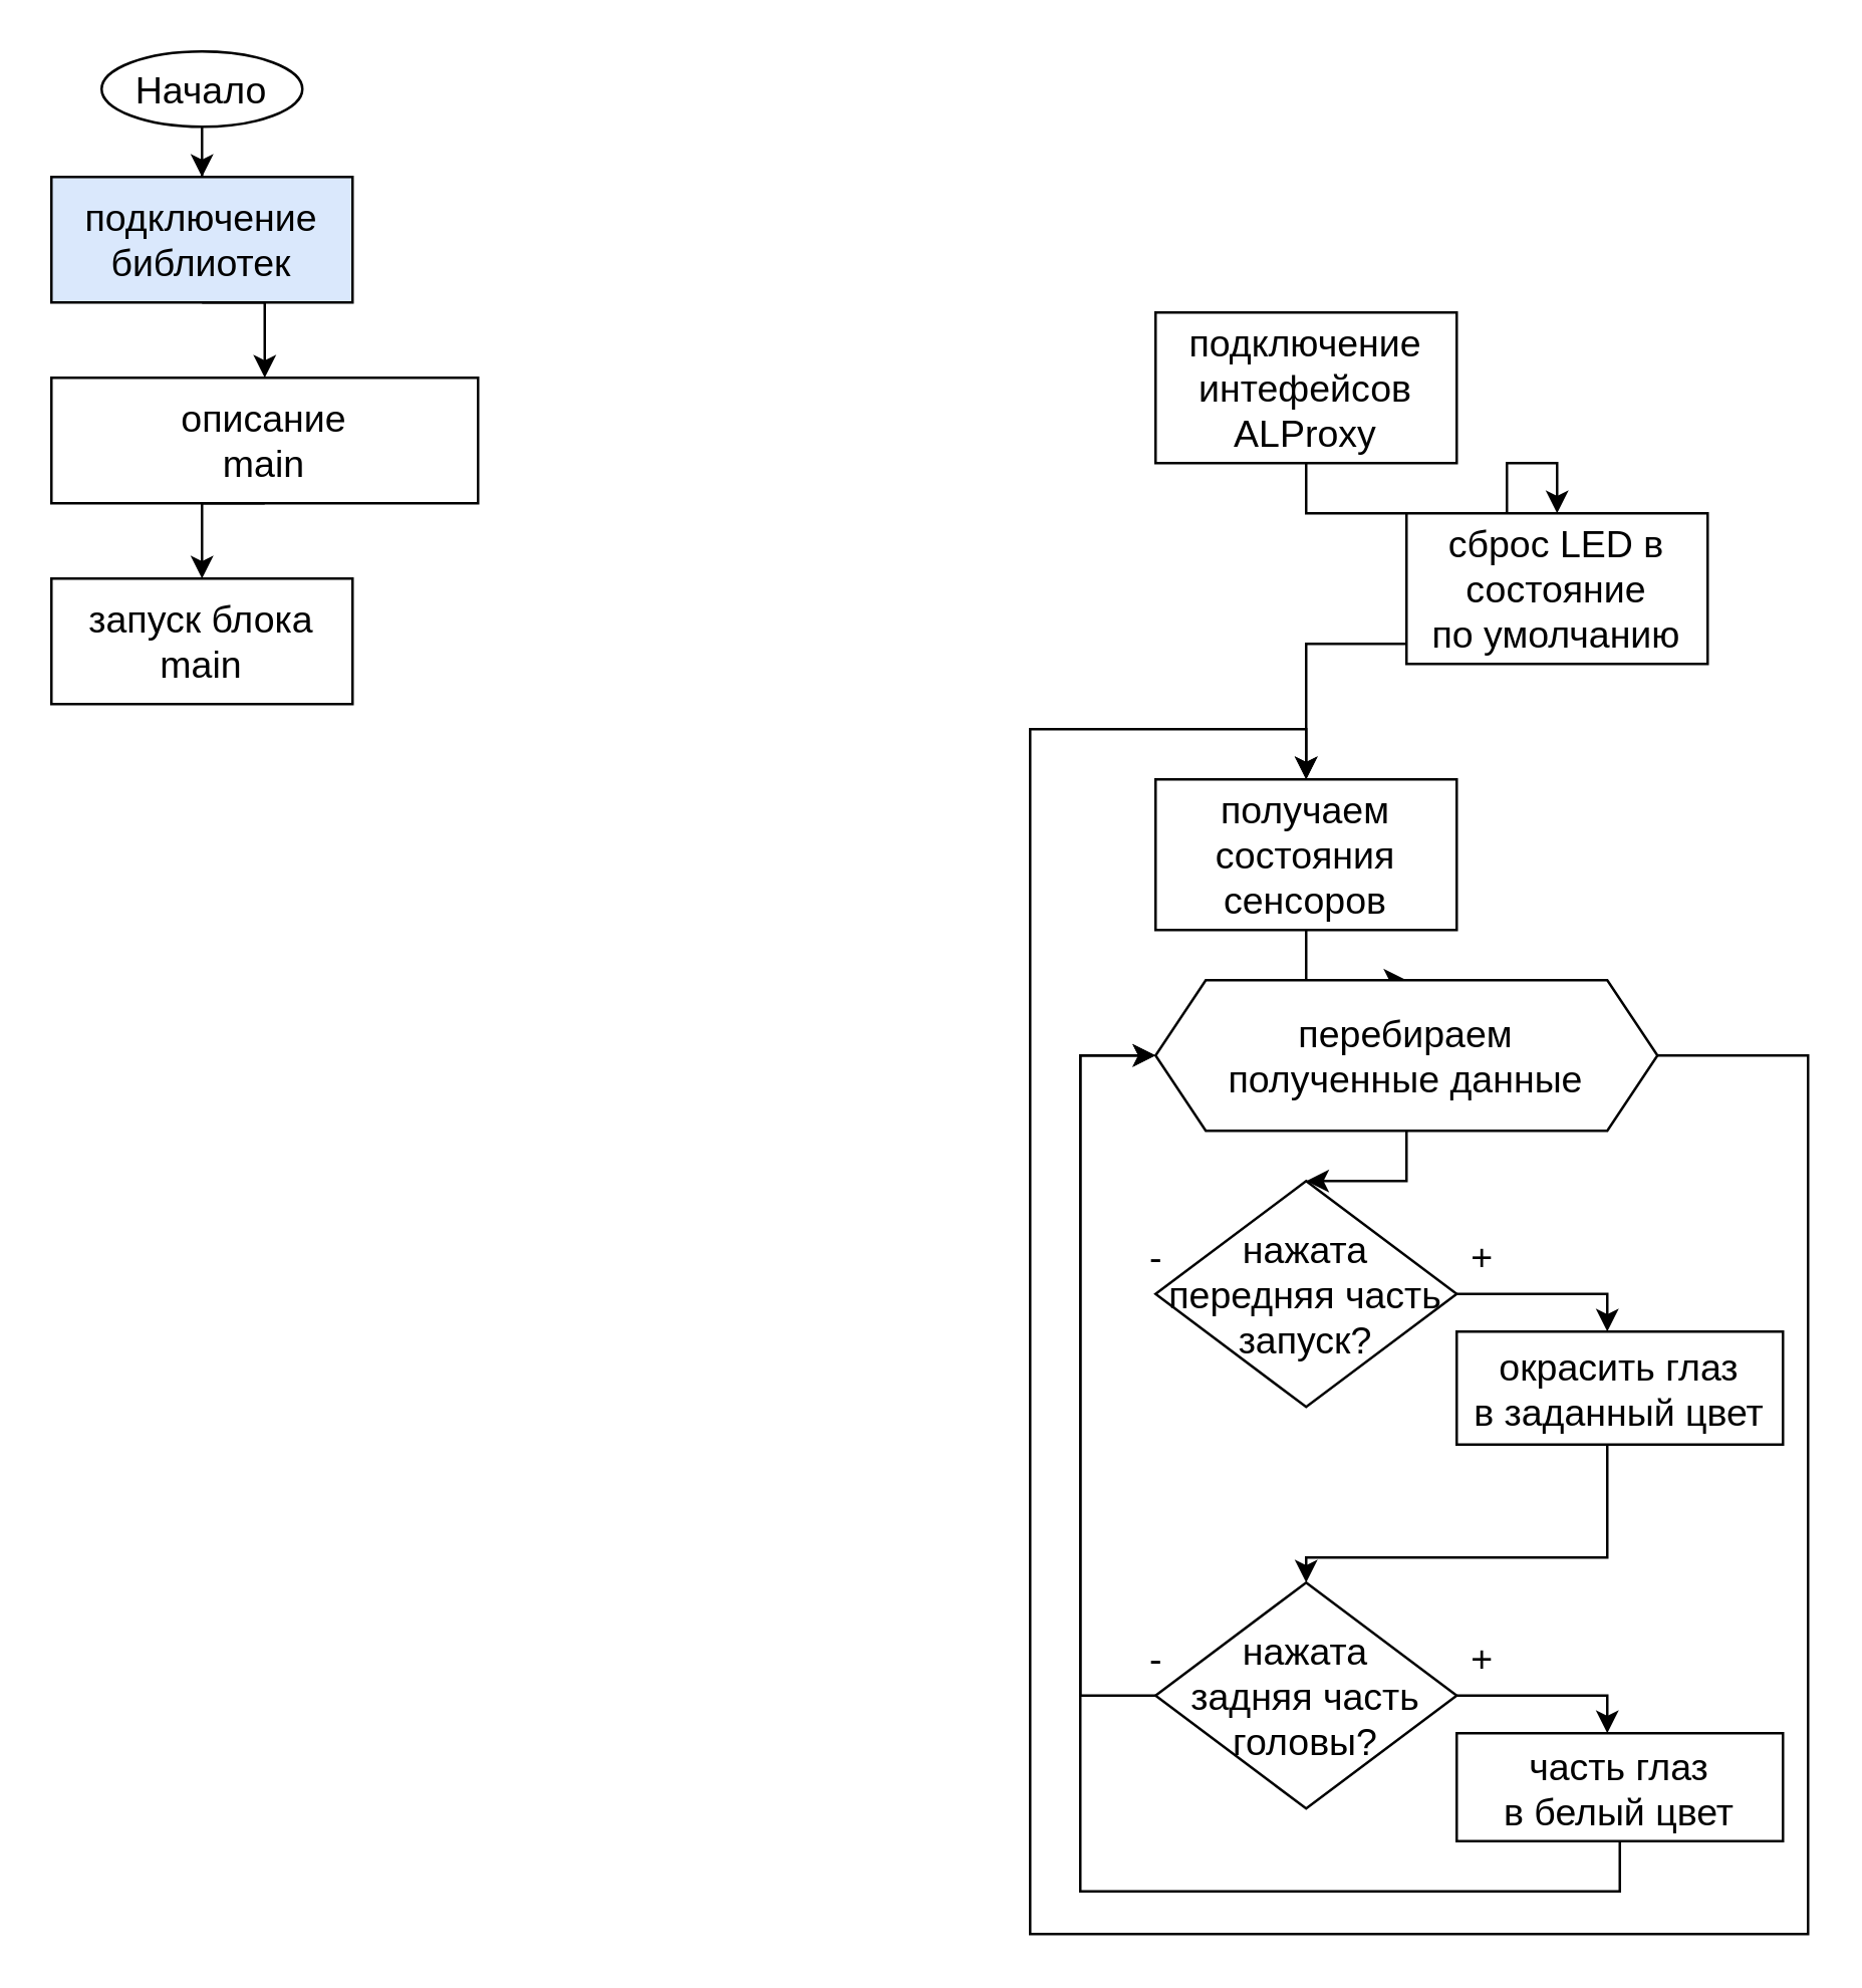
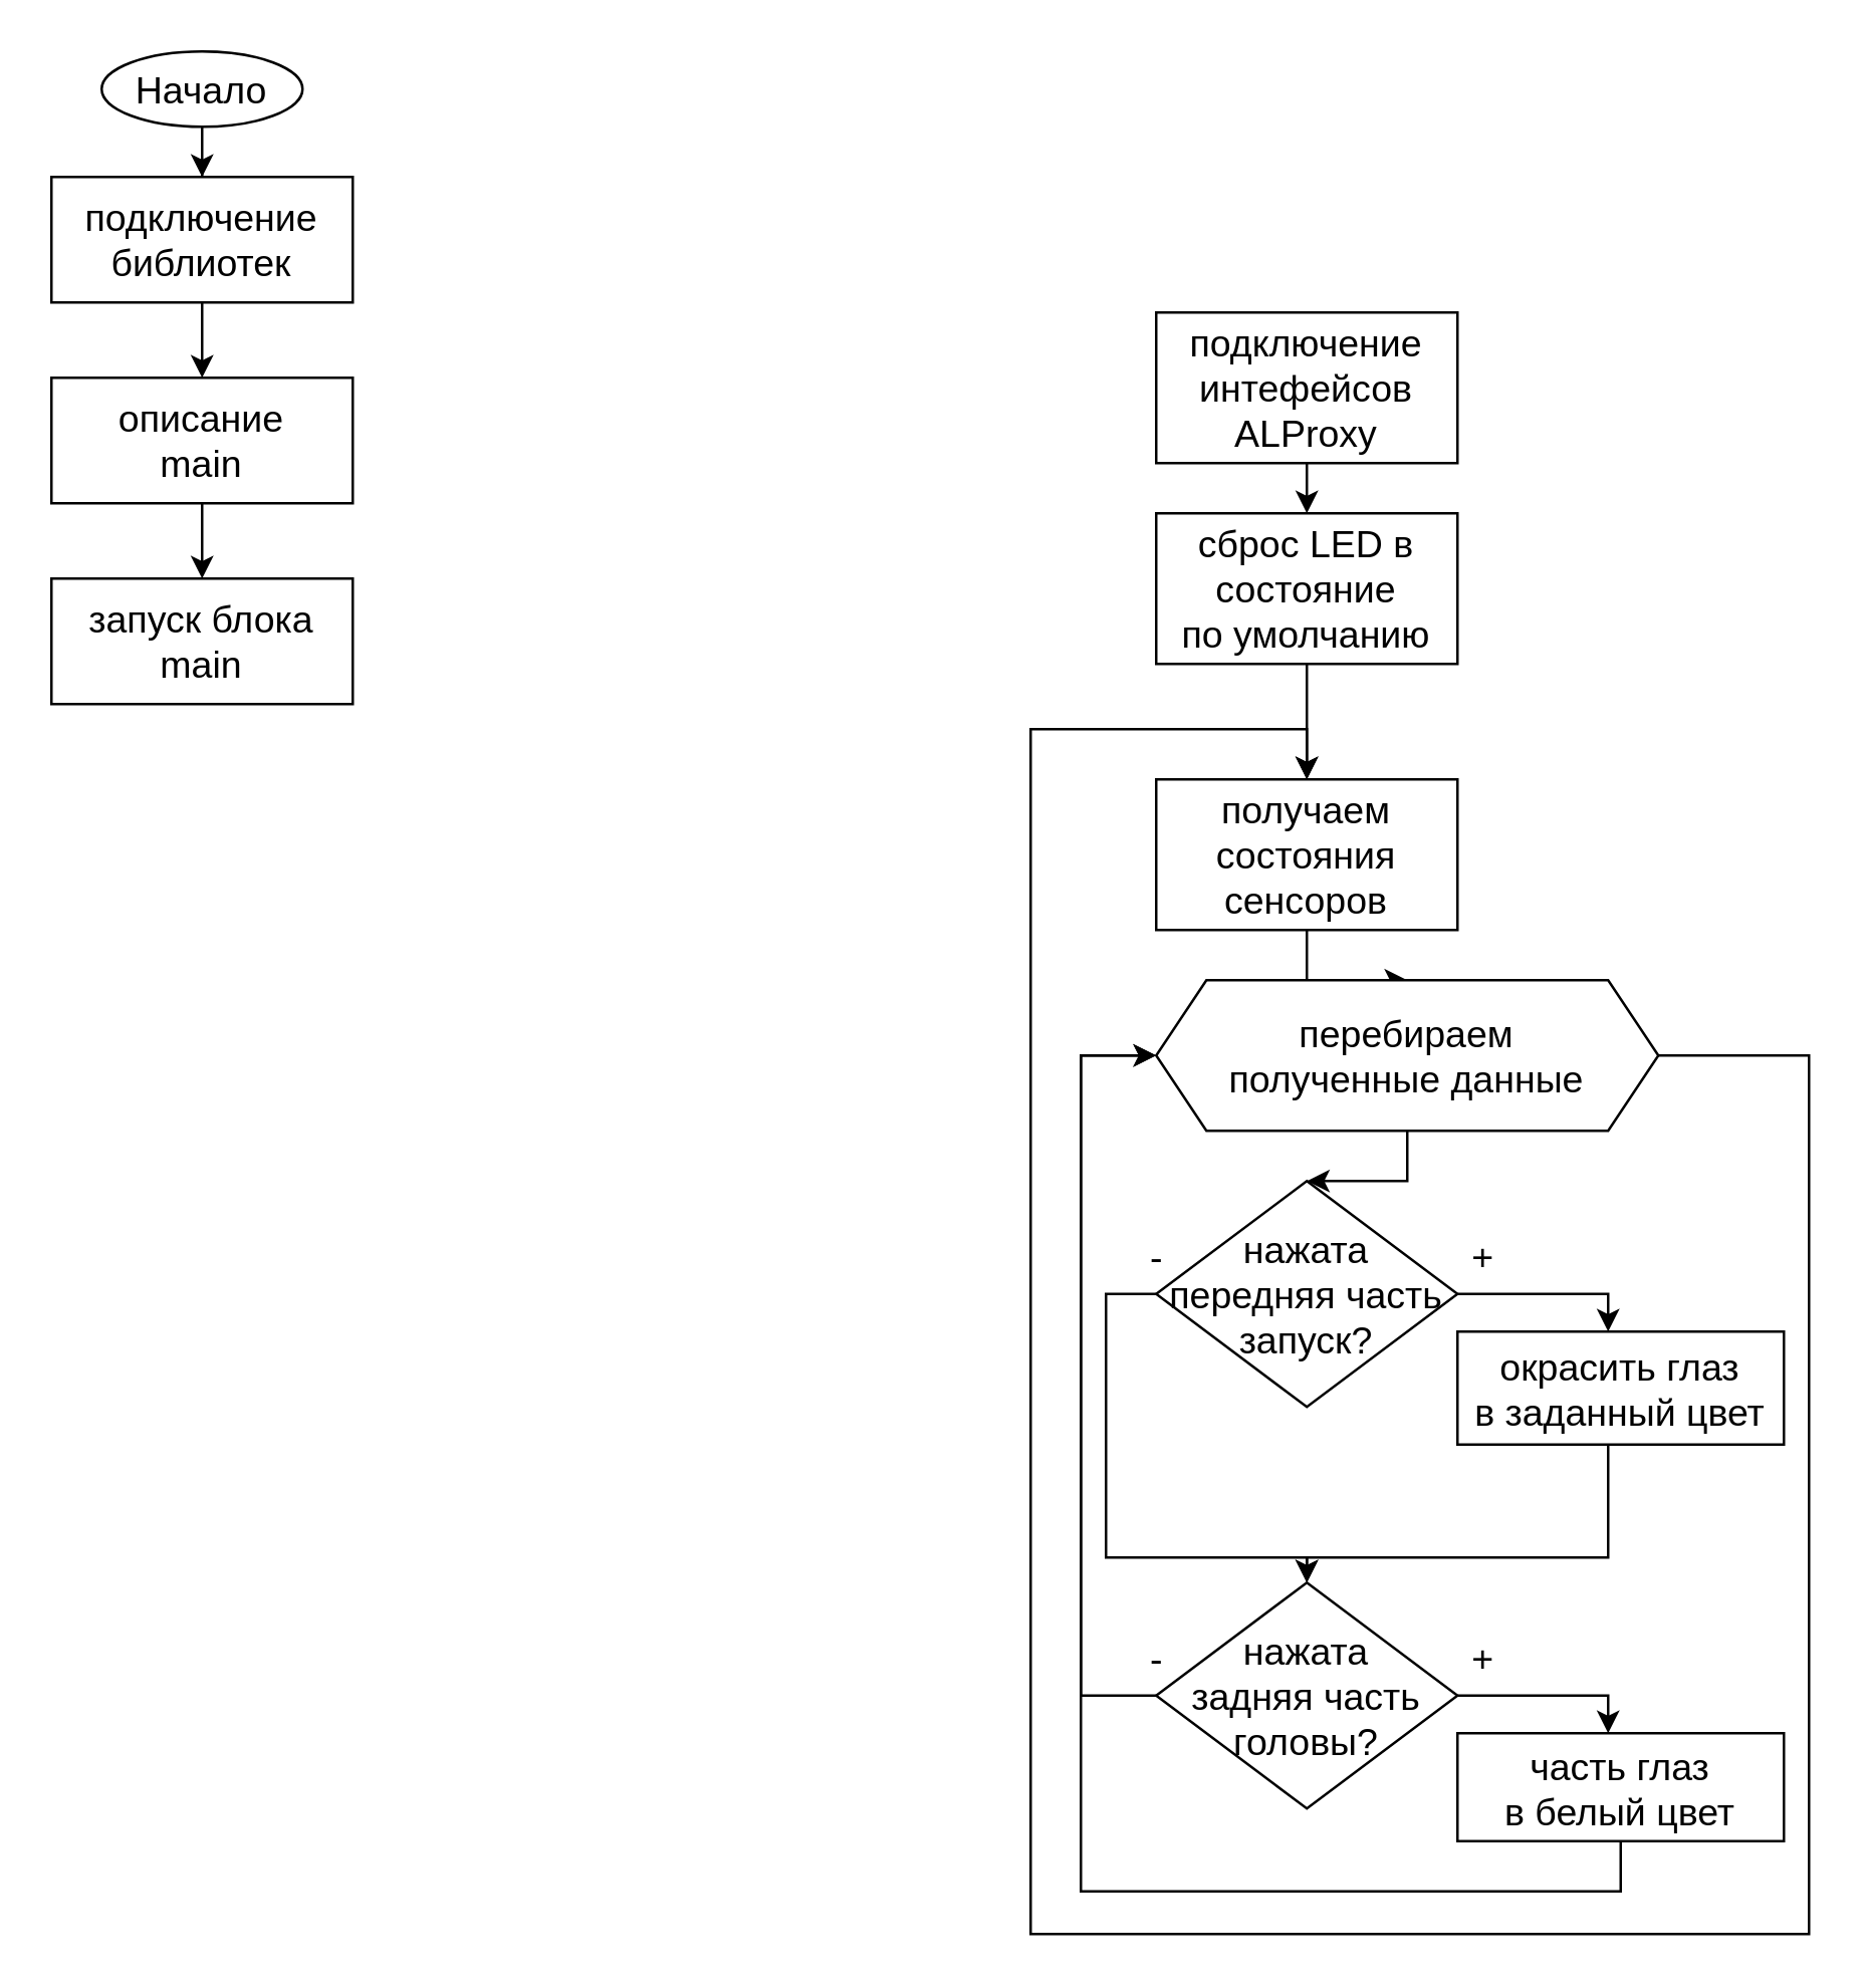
- <mxCell id="5" value="подключение&lt;br&gt;библиотек" style="rounded=0;whiteSpace=wrap;html=1;fontSize=15;fillColor=#dae8fc;" parent="1" vertex="1"><mxGeometry x="20" y="70" width="120" height="50" as="geometry" /></mxCell>
+ <mxCell id="5" value="подключение&lt;br&gt;библиотек" style="rounded=0;whiteSpace=wrap;html=1;fontSize=15;" parent="1" vertex="1"><mxGeometry x="20" y="70" width="120" height="50" as="geometry" /></mxCell>
- <mxCell id="7" value="описание&lt;br&gt;main" style="rounded=0;whiteSpace=wrap;html=1;fontSize=15;" parent="1" vertex="1"><mxGeometry x="20" y="150" width="170" height="50" as="geometry" /></mxCell>
+ <mxCell id="7" value="описание&lt;br&gt;main" style="rounded=0;whiteSpace=wrap;html=1;fontSize=15;" parent="1" vertex="1"><mxGeometry x="20" y="150" width="120" height="50" as="geometry" /></mxCell>
- <mxCell id="12" value="сброс LED в&lt;br&gt;состояние&lt;br&gt;по умолчанию" style="rounded=0;whiteSpace=wrap;html=1;fontSize=15;" parent="1" vertex="1"><mxGeometry x="560" y="204" width="120" height="60" as="geometry" /></mxCell>
+ <mxCell id="12" value="сброс LED в&lt;br&gt;состояние&lt;br&gt;по умолчанию" style="rounded=0;whiteSpace=wrap;html=1;fontSize=15;" parent="1" vertex="1"><mxGeometry x="460" y="204" width="120" height="60" as="geometry" /></mxCell>
+ <mxCell id="19" style="edgeStyle=orthogonalEdgeStyle;rounded=0;orthogonalLoop=1;jettySize=auto;html=1;exitX=0;exitY=0.5;exitDx=0;exitDy=0;fontSize=15;" parent="1" source="20" target="25" edge="1"><mxGeometry relative="1" as="geometry"><Array as="points"><mxPoint x="440" y="515" /><mxPoint x="440" y="620" /><mxPoint x="520" y="620" /></Array></mxGeometry></mxCell>
